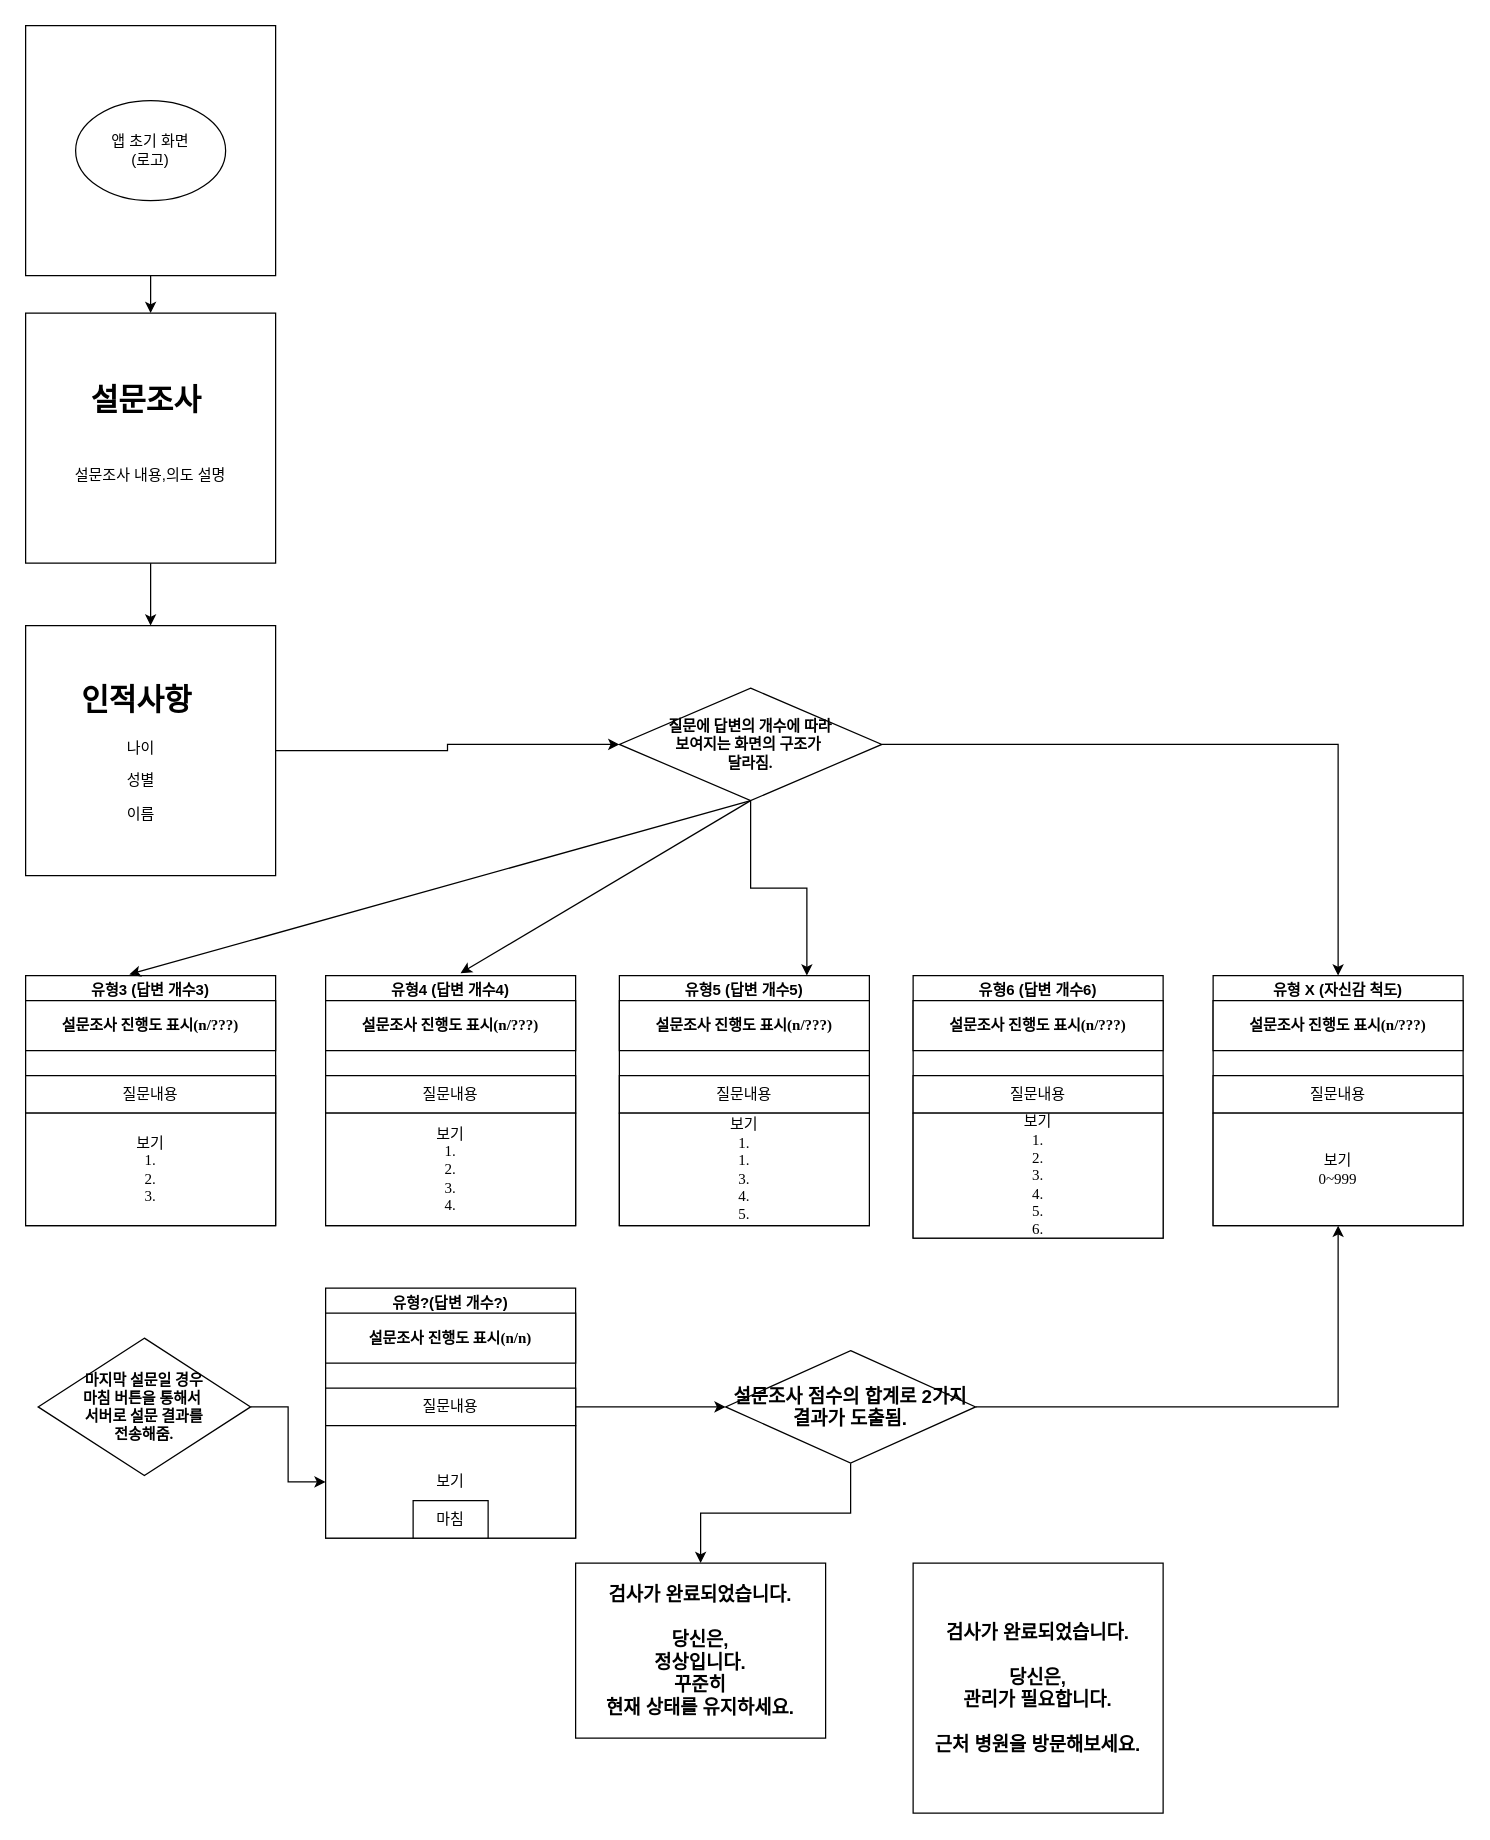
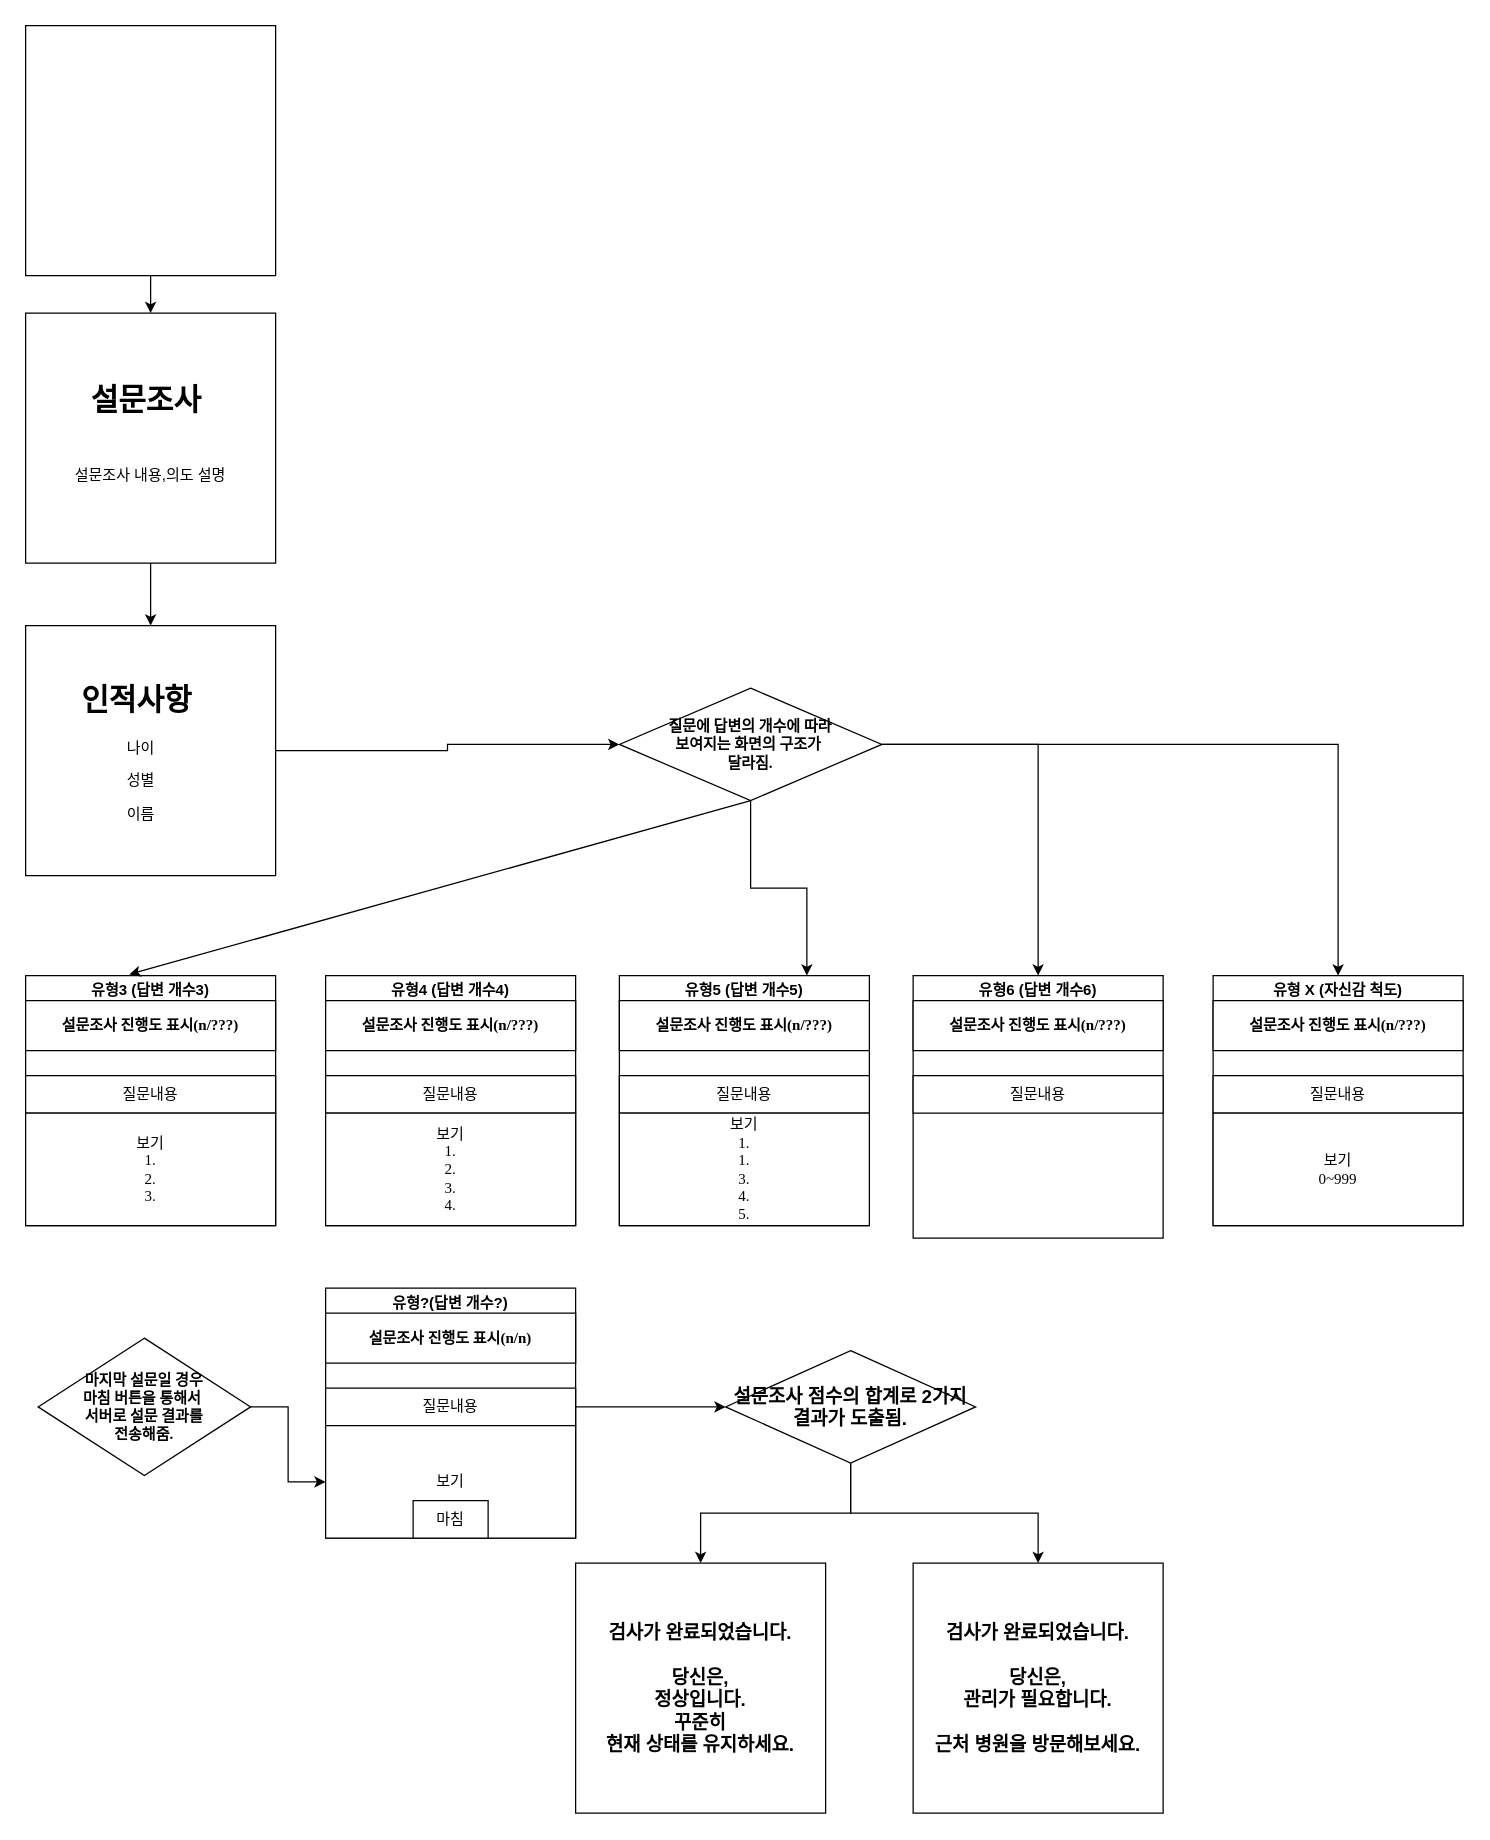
- <mxCell id="3" value="앱 초기 화면&lt;br style=&quot;border-color: var(--border-color);&quot;&gt;(로고)" style="ellipse;whiteSpace=wrap;html=1;" parent="1" vertex="1"><mxGeometry x="60" y="80" width="120" height="80" as="geometry" /></mxCell>
+ <mxCell id="32" style="edgeStyle=orthogonalEdgeStyle;rounded=0;orthogonalLoop=1;jettySize=auto;html=1;" parent="1" source="34" target="22" edge="1"><mxGeometry relative="1" as="geometry" /></mxCell>
- <mxCell id="43" value="" style="endArrow=classic;html=1;rounded=0;exitX=0.5;exitY=1;exitDx=0;exitDy=0;entryX=0.54;entryY=-0.01;entryDx=0;entryDy=0;entryPerimeter=0;" parent="1" source="34" target="14" edge="1"><mxGeometry width="50" height="50" relative="1" as="geometry"><mxPoint x="660" y="750" as="sourcePoint" /><mxPoint x="710" y="700" as="targetPoint" /></mxGeometry></mxCell>
- <mxCell id="25" value="보기&lt;br&gt;1.&lt;br&gt;2.&lt;br&gt;3.&lt;br&gt;4.&lt;br&gt;5.&lt;br&gt;6." style="rounded=0;whiteSpace=wrap;html=1;fontFamily=Verdana;" parent="22" vertex="1"><mxGeometry y="110" width="200" height="100" as="geometry" /></mxCell>
- <mxCell id="46" style="edgeStyle=orthogonalEdgeStyle;rounded=0;orthogonalLoop=1;jettySize=auto;html=1;fontSize=15;" parent="1" source="47" target="29" edge="1"><mxGeometry relative="1" as="geometry" /></mxCell>
+ <mxCell id="46" style="edgeStyle=orthogonalEdgeStyle;rounded=0;orthogonalLoop=1;jettySize=auto;html=1;fontSize=15;" parent="1" source="47" target="50" edge="1"><mxGeometry relative="1" as="geometry" /></mxCell>
- <mxCell id="49" value="&lt;b&gt;검사가 완료되었습니다.&lt;br&gt;&lt;br&gt;당신은,&lt;br&gt;정상입니다.&lt;br&gt;꾸준히&lt;br&gt;현재 상태를 유지하세요.&lt;/b&gt;" style="whiteSpace=wrap;html=1;aspect=fixed;fontSize=15;" parent="1" vertex="1"><mxGeometry x="460" y="1250" width="200" height="140" as="geometry" /></mxCell>
+ <mxCell id="49" value="&lt;b&gt;검사가 완료되었습니다.&lt;br&gt;&lt;br&gt;당신은,&lt;br&gt;정상입니다.&lt;br&gt;꾸준히&lt;br&gt;현재 상태를 유지하세요.&lt;/b&gt;" style="whiteSpace=wrap;html=1;aspect=fixed;fontSize=15;" parent="1" vertex="1"><mxGeometry x="460" y="1250" width="200" height="200" as="geometry" /></mxCell>
